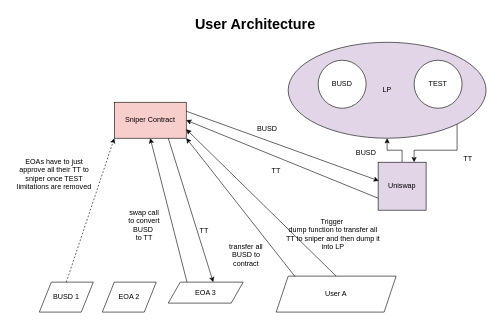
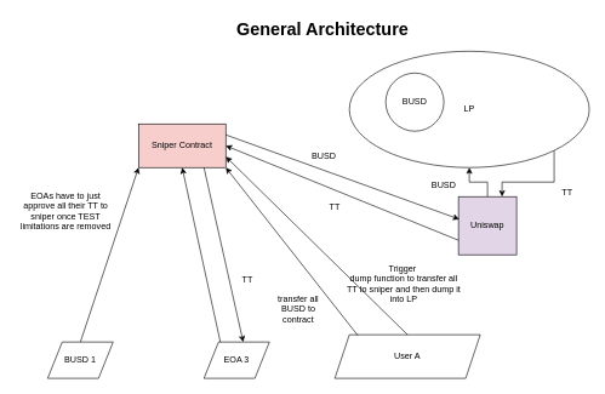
- <mxCell id="4" value="&lt;h1&gt;User Architecture&lt;/h1&gt;" style="text;html=1;strokeColor=none;fillColor=none;spacing=5;spacingTop=-20;whiteSpace=wrap;overflow=hidden;rounded=0;" vertex="1" parent="1"><mxGeometry x="320" width="250" height="70" as="geometry" y="20" /></mxCell>
+ <mxCell id="4" value="&lt;h1&gt;General Architecture&lt;/h1&gt;" style="text;html=1;strokeColor=none;fillColor=none;spacing=5;spacingTop=-20;whiteSpace=wrap;overflow=hidden;rounded=0;" vertex="1" parent="1"><mxGeometry x="320" width="250" height="70" as="geometry" y="20" /></mxCell>
- <mxCell id="9" value="TEST" style="ellipse;whiteSpace=wrap;html=1;aspect=fixed;" vertex="1" parent="1"><mxGeometry x="690" y="100" width="80" height="80" as="geometry" /></mxCell>
- <mxCell id="3" value="LP" style="ellipse;whiteSpace=wrap;html=1;fillColor=#e1d5e7;" vertex="1" parent="1"><mxGeometry x="480" y="70" width="330" height="160" as="geometry" /></mxCell>
+ <mxCell id="3" value="LP" style="ellipse;whiteSpace=wrap;html=1;" vertex="1" parent="1"><mxGeometry x="480" y="70" width="330" height="160" as="geometry" /></mxCell>
- <mxCell id="16" value="" style="endArrow=classic;html=1;rounded=0;entryX=0;entryY=1;entryDx=0;entryDy=0;exitX=0.5;exitY=0;exitDx=0;exitDy=0;dashed=1;" edge="1" parent="1" source="11" target="5"><mxGeometry width="50" height="50" relative="1" as="geometry"><mxPoint x="110" y="460" as="sourcePoint" /><mxPoint x="160" y="410" as="targetPoint" /></mxGeometry></mxCell>
+ <mxCell id="16" value="" style="endArrow=classic;html=1;rounded=0;entryX=0;entryY=1;entryDx=0;entryDy=0;exitX=0.5;exitY=0;exitDx=0;exitDy=0;" edge="1" parent="1" source="11" target="5"><mxGeometry width="50" height="50" relative="1" as="geometry"><mxPoint x="110" y="460" as="sourcePoint" /><mxPoint x="160" y="410" as="targetPoint" /></mxGeometry></mxCell>
- <mxCell id="18" value="swap call&lt;br&gt;to convert&lt;br&gt;BUSD&amp;nbsp;&lt;br&gt;to TT" style="text;html=1;strokeColor=none;fillColor=none;align=center;verticalAlign=middle;whiteSpace=wrap;rounded=0;" vertex="1" parent="1"><mxGeometry x="210" y="360" width="60" height="30" as="geometry" /></mxCell>
- <mxCell id="13" value="EOA 3" style="shape=parallelogram;perimeter=parallelogramPerimeter;whiteSpace=wrap;html=1;fixedSize=1;" vertex="1" parent="1"><mxGeometry x="280" y="470" width="125" height="35" as="geometry" /></mxCell>
+ <mxCell id="13" value="EOA 3" style="shape=parallelogram;perimeter=parallelogramPerimeter;whiteSpace=wrap;html=1;fixedSize=1;" vertex="1" parent="1"><mxGeometry x="280" y="470" width="90" height="50" as="geometry" /></mxCell>
- <mxCell id="12" value="EOA 2" style="shape=parallelogram;perimeter=parallelogramPerimeter;whiteSpace=wrap;html=1;fixedSize=1;" vertex="1" parent="1"><mxGeometry x="170" y="470" width="90" height="50" as="geometry" /></mxCell>
